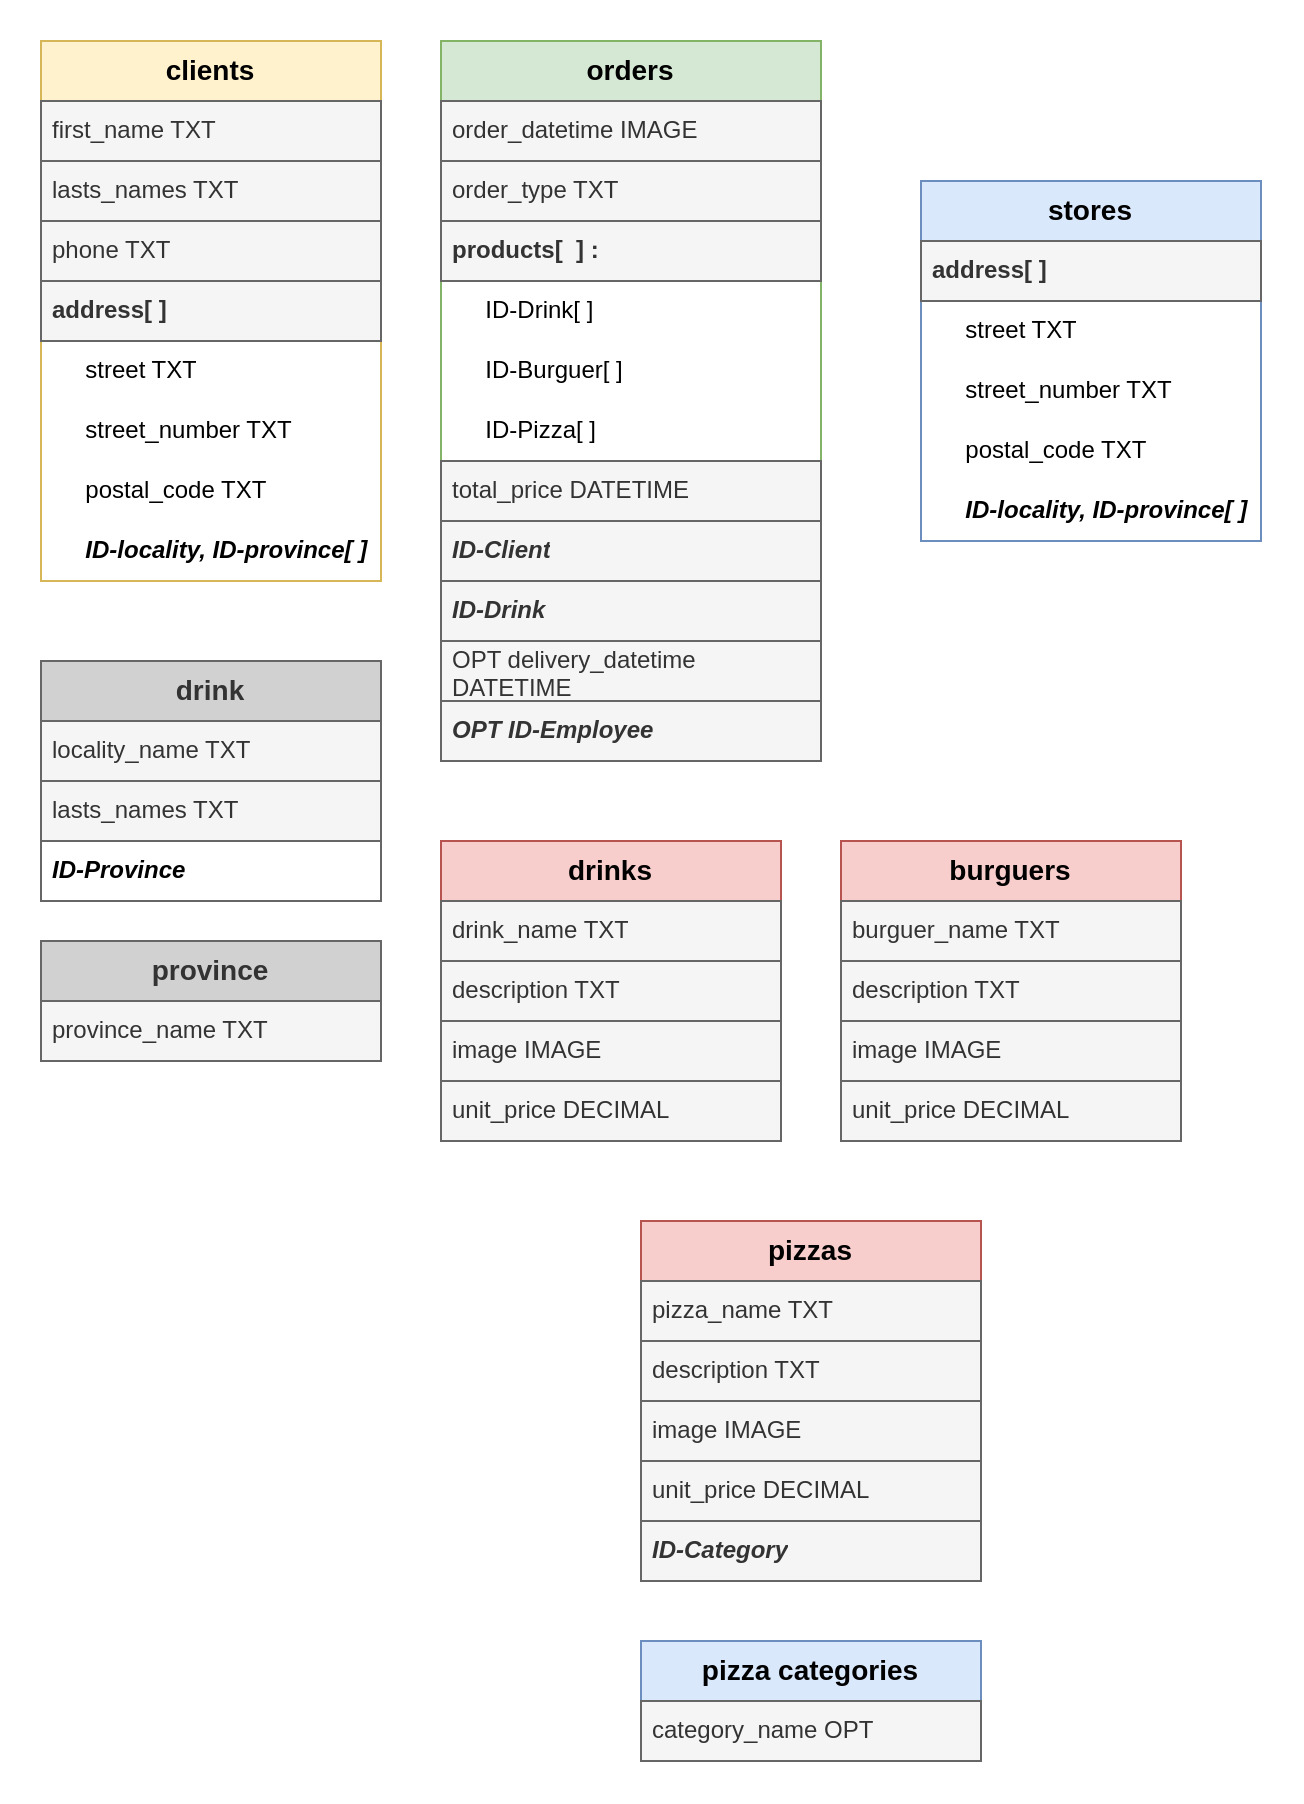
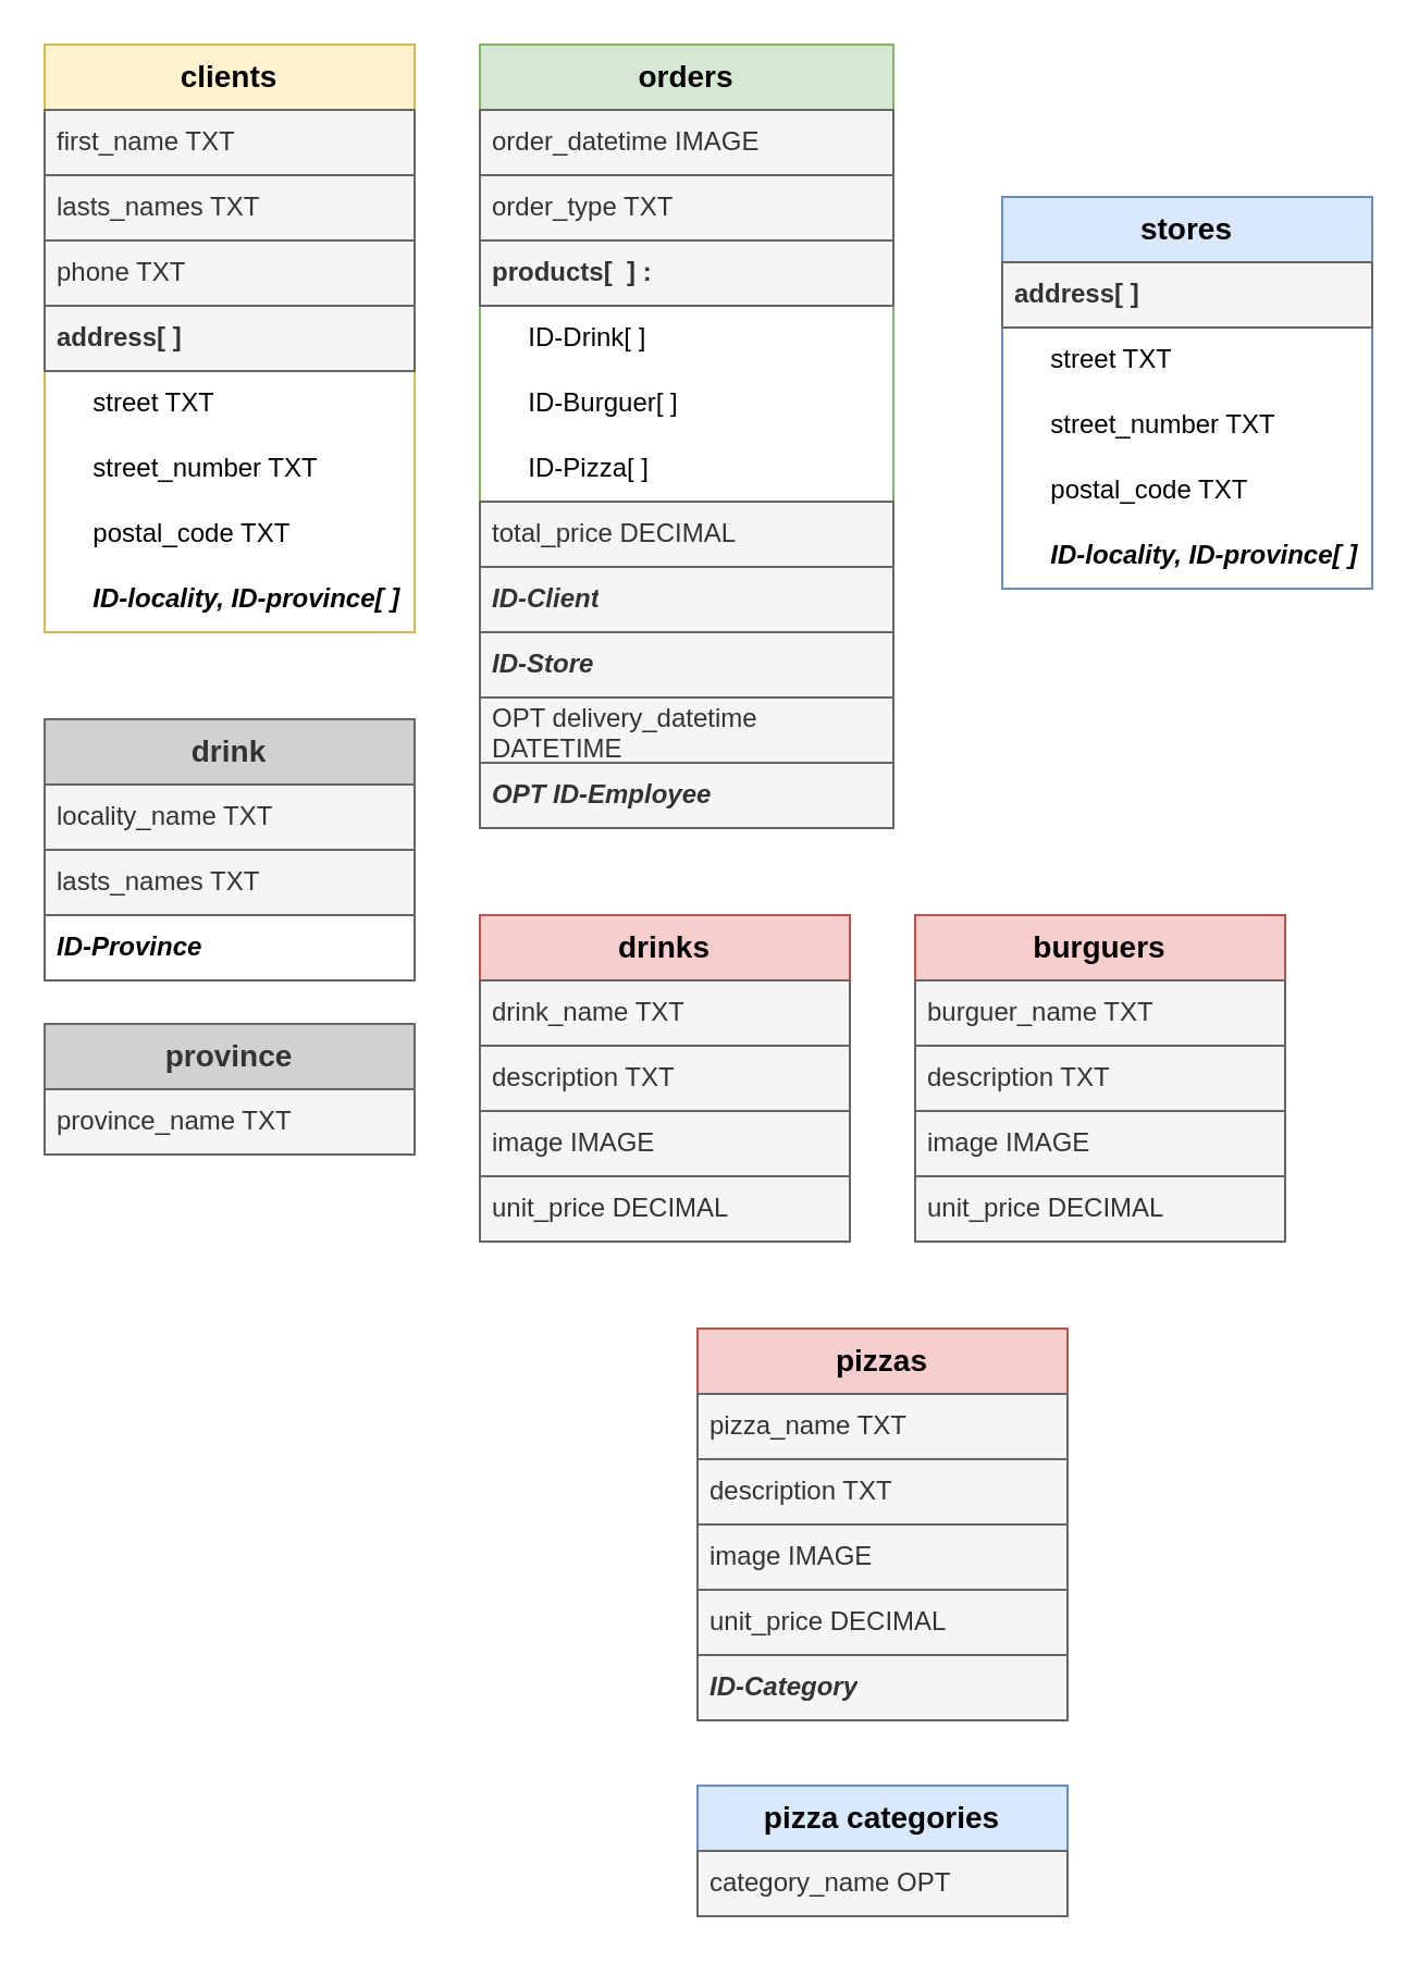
- <mxCell id="18" value="total_price DATETIME" style="text;strokeColor=#666666;fillColor=#f5f5f5;align=left;verticalAlign=middle;spacingLeft=4;spacingRight=4;overflow=hidden;points=[[0,0.5],[1,0.5]];portConstraint=eastwest;rotatable=0;whiteSpace=wrap;html=1;fontColor=#333333;" vertex="1" parent="11"><mxGeometry y="210" width="190" height="30" as="geometry" /></mxCell>
+ <mxCell id="18" value="total_price DECIMAL" style="text;strokeColor=#666666;fillColor=#f5f5f5;align=left;verticalAlign=middle;spacingLeft=4;spacingRight=4;overflow=hidden;points=[[0,0.5],[1,0.5]];portConstraint=eastwest;rotatable=0;whiteSpace=wrap;html=1;fontColor=#333333;" vertex="1" parent="11"><mxGeometry y="210" width="190" height="30" as="geometry" /></mxCell>
- <mxCell id="20" value="&lt;i&gt;&lt;b&gt;ID-Drink&lt;/b&gt;&lt;/i&gt;" style="text;strokeColor=#666666;fillColor=#f5f5f5;align=left;verticalAlign=middle;spacingLeft=4;spacingRight=4;overflow=hidden;points=[[0,0.5],[1,0.5]];portConstraint=eastwest;rotatable=0;whiteSpace=wrap;html=1;fontColor=#333333;" vertex="1" parent="11"><mxGeometry y="270" width="190" height="30" as="geometry" /></mxCell>
+ <mxCell id="20" value="&lt;i&gt;&lt;b&gt;ID-Store&lt;/b&gt;&lt;/i&gt;" style="text;strokeColor=#666666;fillColor=#f5f5f5;align=left;verticalAlign=middle;spacingLeft=4;spacingRight=4;overflow=hidden;points=[[0,0.5],[1,0.5]];portConstraint=eastwest;rotatable=0;whiteSpace=wrap;html=1;fontColor=#333333;" vertex="1" parent="11"><mxGeometry y="270" width="190" height="30" as="geometry" /></mxCell>
